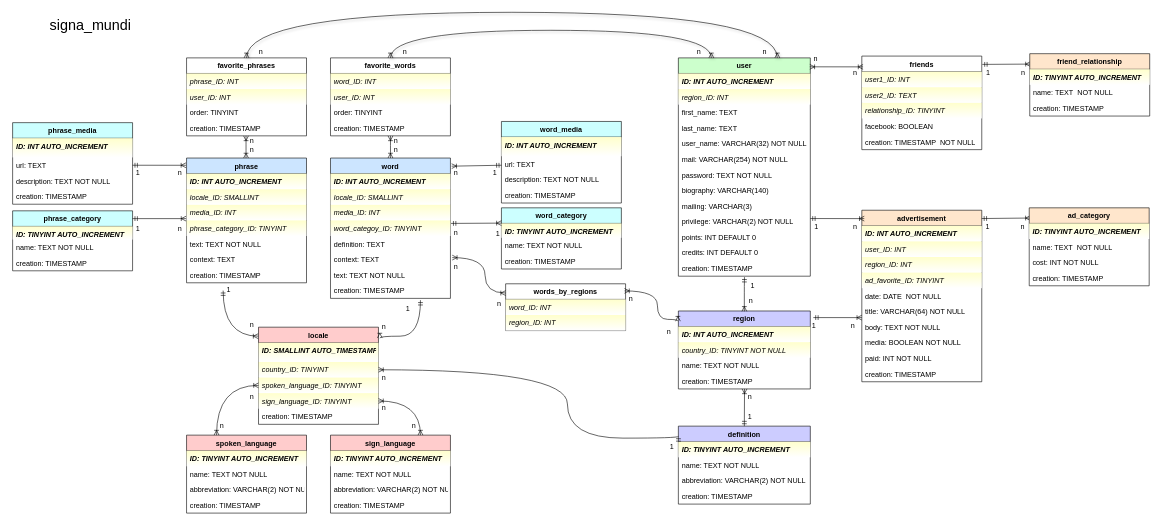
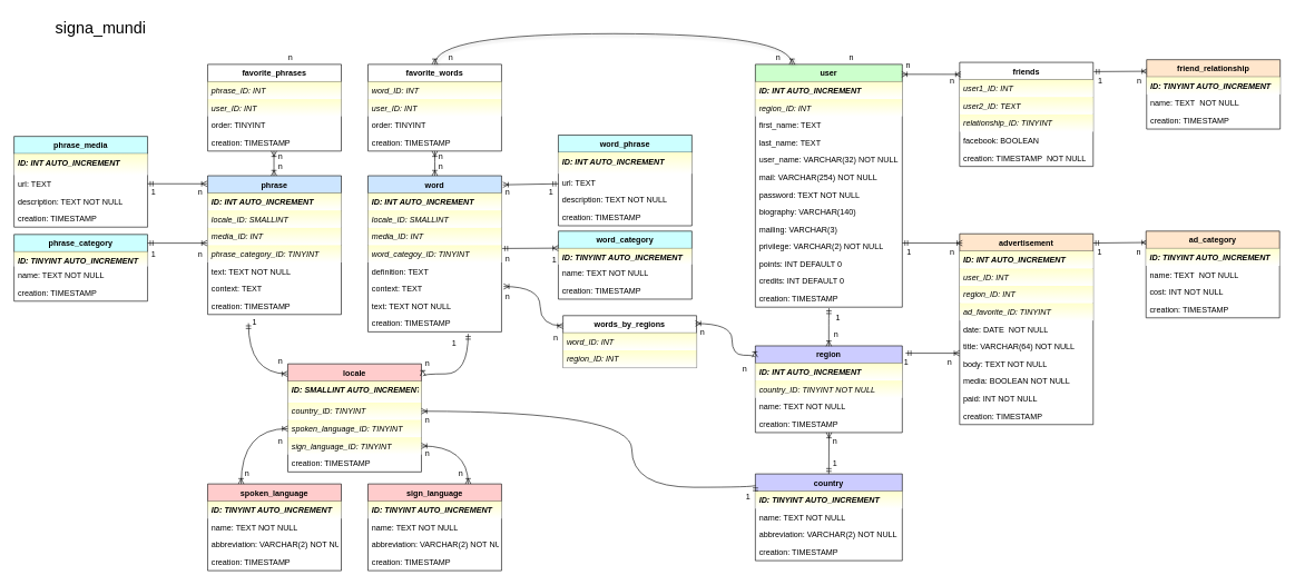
- <mxCell id="126" value="" style="edgeStyle=orthogonalEdgeStyle;fontSize=12;html=1;endArrow=ERoneToMany;startArrow=ERoneToMany;shadow=1;exitX=0.75;exitY=0;exitDx=0;exitDy=0;curved=1;entryX=0.5;entryY=0;entryDx=0;entryDy=0;" parent="1" source="65" target="120" edge="1"><mxGeometry width="100" height="100" relative="1" as="geometry"><mxPoint x="1140" y="275" as="sourcePoint" /><mxPoint x="760" y="169" as="targetPoint" /><Array as="points"><mxPoint x="1295" y="20" /><mxPoint x="410" y="20" /></Array></mxGeometry></mxCell>
- <mxCell id="93" value="word_media" style="swimlane;fontStyle=1;childLayout=stackLayout;horizontal=1;startSize=26;horizontalStack=0;resizeParent=1;resizeParentMax=0;resizeLast=0;collapsible=1;marginBottom=0;fillColor=#CCFFFF;" parent="1" vertex="1"><mxGeometry x="835" y="202" width="200" height="136" as="geometry" /></mxCell>
+ <mxCell id="93" value="word_phrase" style="swimlane;fontStyle=1;childLayout=stackLayout;horizontal=1;startSize=26;horizontalStack=0;resizeParent=1;resizeParentMax=0;resizeLast=0;collapsible=1;marginBottom=0;fillColor=#CCFFFF;" parent="1" vertex="1"><mxGeometry x="835" y="202" width="200" height="136" as="geometry" /></mxCell>
- <mxCell id="46" value="ID: SMALLINT AUTO_TIMESTAMP" style="text;align=left;verticalAlign=top;spacingLeft=4;spacingRight=4;overflow=hidden;rotatable=0;points=[[0,0.5],[1,0.5]];portConstraint=eastwest;fontStyle=3;labelBackgroundColor=none;fillColor=#FFFFCC;gradientColor=#FFFFFF;" parent="45" vertex="1"><mxGeometry y="26" width="200" height="32" as="geometry" /></mxCell>
+ <mxCell id="46" value="ID: SMALLINT AUTO_INCREMENT" style="text;align=left;verticalAlign=top;spacingLeft=4;spacingRight=4;overflow=hidden;rotatable=0;points=[[0,0.5],[1,0.5]];portConstraint=eastwest;fontStyle=3;labelBackgroundColor=none;fillColor=#FFFFCC;gradientColor=#FFFFFF;" parent="45" vertex="1"><mxGeometry y="26" width="200" height="32" as="geometry" /></mxCell>
- <mxCell id="35" value="definition" style="swimlane;fontStyle=1;childLayout=stackLayout;horizontal=1;startSize=26;horizontalStack=0;resizeParent=1;resizeParentMax=0;resizeLast=0;collapsible=1;marginBottom=0;fillColor=#CCCCFF;" parent="1" vertex="1"><mxGeometry x="1130" y="710" width="220" height="130" as="geometry" /></mxCell>
+ <mxCell id="35" value="country" style="swimlane;fontStyle=1;childLayout=stackLayout;horizontal=1;startSize=26;horizontalStack=0;resizeParent=1;resizeParentMax=0;resizeLast=0;collapsible=1;marginBottom=0;fillColor=#CCCCFF;" parent="1" vertex="1"><mxGeometry x="1130" y="710" width="220" height="130" as="geometry" /></mxCell>
